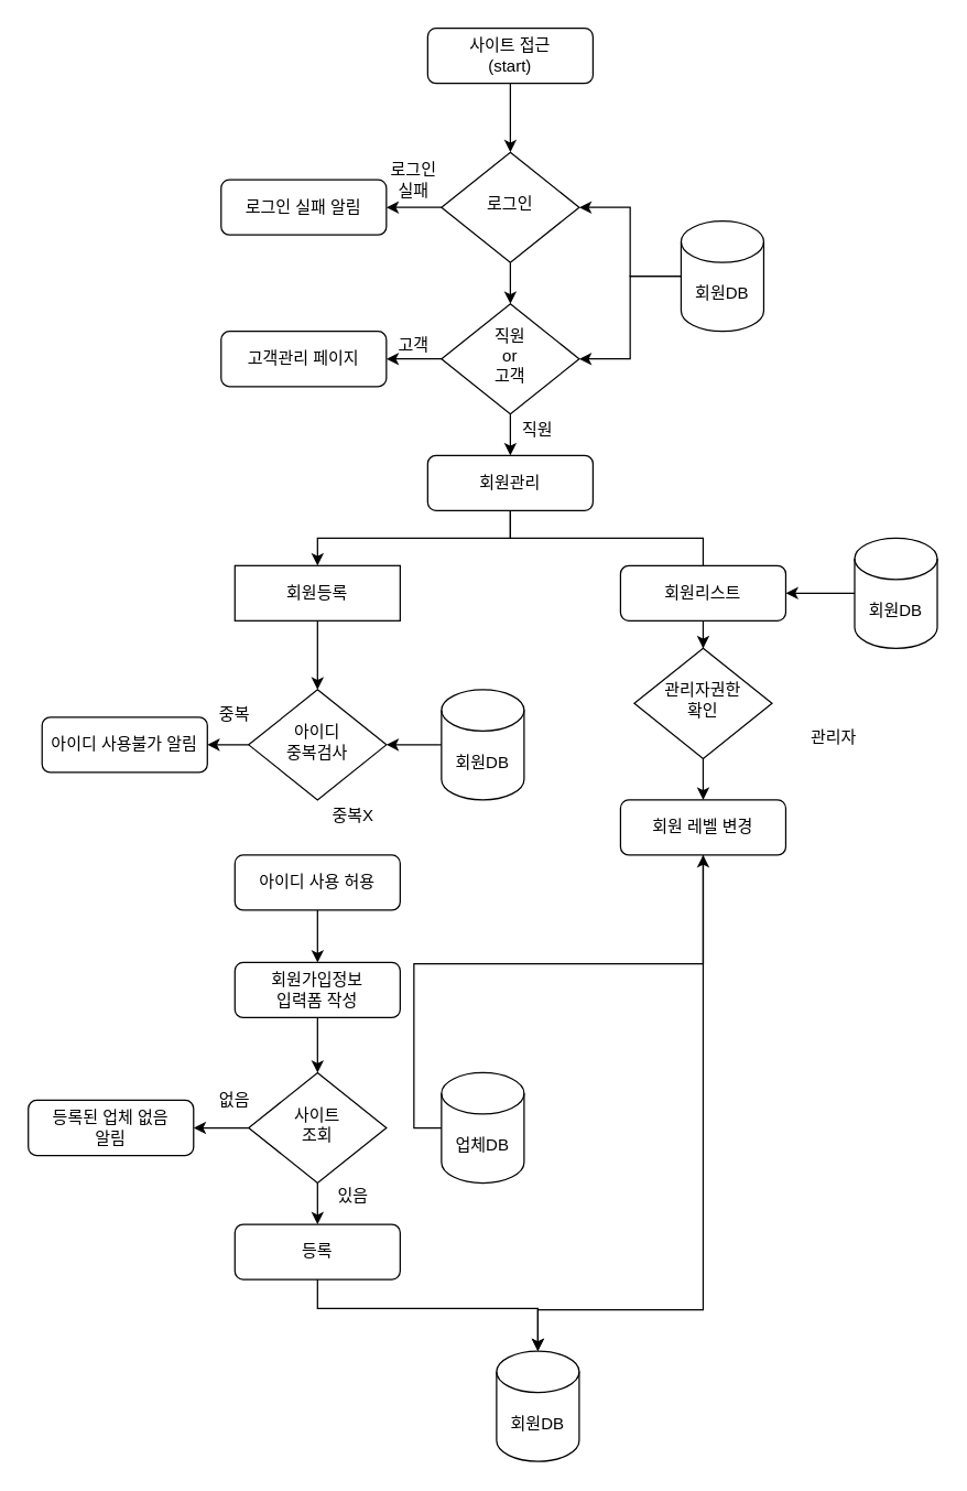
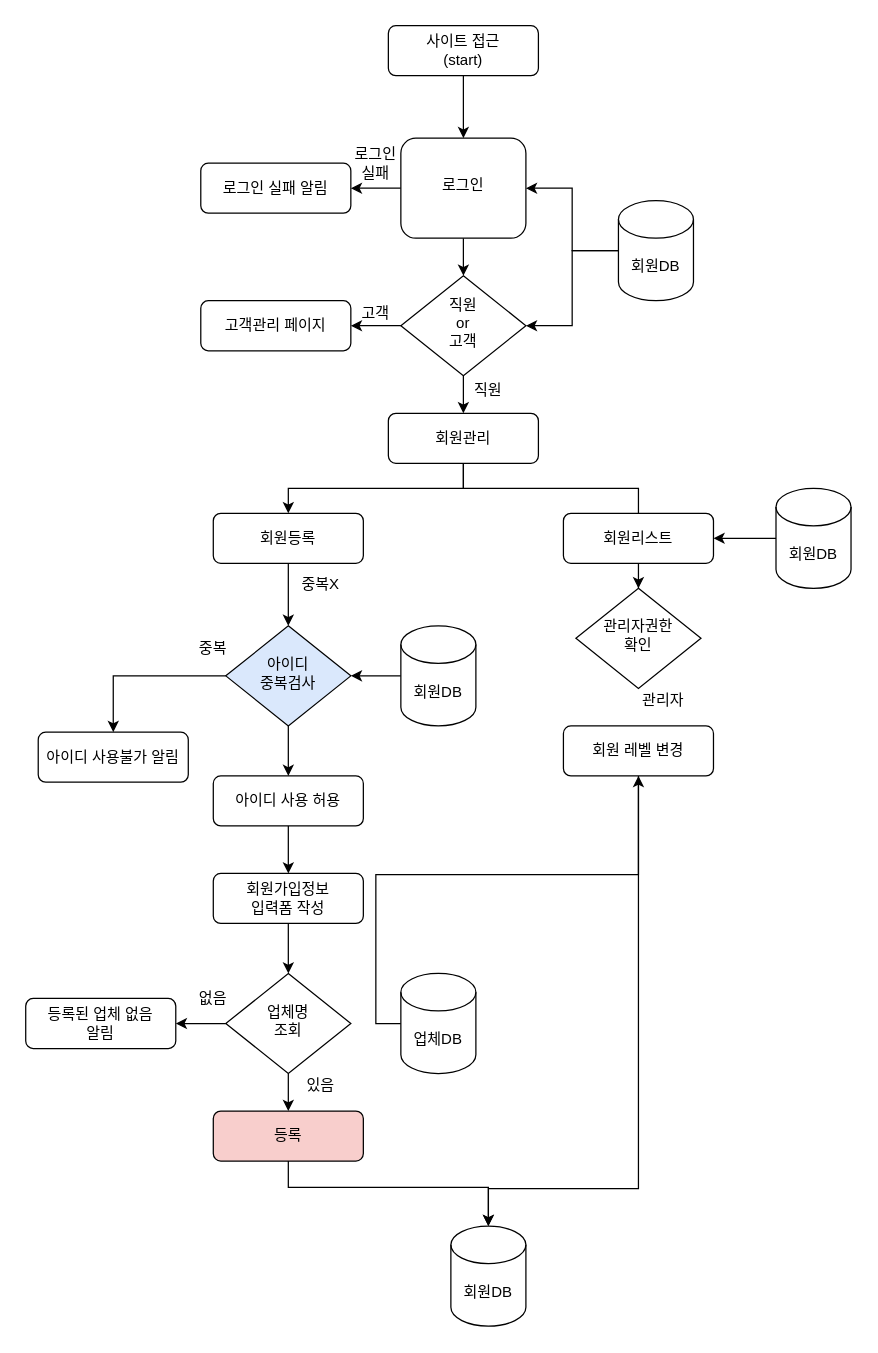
- <mxCell id="6" value="로그인" style="rhombus;whiteSpace=wrap;html=1;shadow=0;fontFamily=Helvetica;fontSize=12;align=center;strokeWidth=1;spacing=6;spacingTop=-4;" vertex="1" parent="1"><mxGeometry x="320" y="110" width="100" height="80" as="geometry" /></mxCell>
+ <mxCell id="6" value="로그인" style="whiteSpace=wrap;html=1;shadow=0;fontFamily=Helvetica;fontSize=12;align=center;strokeWidth=1;spacing=6;spacingTop=-4;rounded=1;" vertex="1" parent="1"><mxGeometry x="320" y="110" width="100" height="80" as="geometry" /></mxCell>
- <mxCell id="20" value="회원등록" style="whiteSpace=wrap;html=1;fontSize=12;glass=0;strokeWidth=1;shadow=0;rounded=0;" vertex="1" parent="1"><mxGeometry x="170" y="410" width="120" height="40" as="geometry" /></mxCell>
+ <mxCell id="20" value="회원등록" style="rounded=1;whiteSpace=wrap;html=1;fontSize=12;glass=0;strokeWidth=1;shadow=0;" vertex="1" parent="1"><mxGeometry x="170" y="410" width="120" height="40" as="geometry" /></mxCell>
- <mxCell id="29" value="관리자" style="text;html=1;strokeColor=none;fillColor=none;align=center;verticalAlign=middle;whiteSpace=wrap;rounded=0;" vertex="1" parent="1"><mxGeometry x="585" y="525" width="40" height="20" as="geometry" /></mxCell>
+ <mxCell id="29" value="관리자" style="text;html=1;strokeColor=none;fillColor=none;align=center;verticalAlign=middle;whiteSpace=wrap;rounded=0;" vertex="1" parent="1"><mxGeometry x="510" y="550" width="40" height="20" as="geometry" /></mxCell>
- <mxCell id="30" value="아이디 사용불가 알림" style="rounded=1;whiteSpace=wrap;html=1;fontSize=12;glass=0;strokeWidth=1;shadow=0;" vertex="1" parent="1"><mxGeometry x="30" y="520" width="120" height="40" as="geometry" /></mxCell>
+ <mxCell id="30" value="아이디 사용불가 알림" style="rounded=1;whiteSpace=wrap;html=1;fontSize=12;glass=0;strokeWidth=1;shadow=0;" vertex="1" parent="1"><mxGeometry x="30" y="585" width="120" height="40" as="geometry" /></mxCell>
- <mxCell id="37" value="아이디&lt;br&gt;중복검사" style="rhombus;whiteSpace=wrap;html=1;shadow=0;fontFamily=Helvetica;fontSize=12;align=center;strokeWidth=1;spacing=6;spacingTop=-4;" vertex="1" parent="1"><mxGeometry x="180" y="500" width="100" height="80" as="geometry" /></mxCell>
+ <mxCell id="37" value="아이디&lt;br&gt;중복검사" style="rhombus;whiteSpace=wrap;html=1;shadow=0;fontFamily=Helvetica;fontSize=12;align=center;strokeWidth=1;spacing=6;spacingTop=-4;fillColor=#dae8fc;" vertex="1" parent="1"><mxGeometry x="180" y="500" width="100" height="80" as="geometry" /></mxCell>
- <mxCell id="25" style="edgeStyle=orthogonalEdgeStyle;rounded=0;orthogonalLoop=1;jettySize=auto;html=1;exitX=0.5;exitY=1;exitDx=0;exitDy=0;" edge="1" parent="1" source="26" target="28"><mxGeometry relative="1" as="geometry" /></mxCell>
- <mxCell id="44" value="중복X" style="text;html=1;strokeColor=none;fillColor=none;align=center;verticalAlign=middle;whiteSpace=wrap;rounded=0;" vertex="1" parent="1"><mxGeometry x="236" y="582" width="40" height="20" as="geometry" /></mxCell>
+ <mxCell id="44" value="중복X" style="text;html=1;strokeColor=none;fillColor=none;align=center;verticalAlign=middle;whiteSpace=wrap;rounded=0;" vertex="1" parent="1"><mxGeometry x="236" y="457" width="40" height="20" as="geometry" /></mxCell>
+ <mxCell id="36" style="edgeStyle=orthogonalEdgeStyle;rounded=0;orthogonalLoop=1;jettySize=auto;html=1;exitX=0.5;exitY=1;exitDx=0;exitDy=0;entryX=0.5;entryY=0;entryDx=0;entryDy=0;" edge="1" parent="1" source="37" target="32"><mxGeometry relative="1" as="geometry" /></mxCell>
- <mxCell id="40" value="사이트&lt;br&gt;조회" style="rhombus;whiteSpace=wrap;html=1;shadow=0;fontFamily=Helvetica;fontSize=12;align=center;strokeWidth=1;spacing=6;spacingTop=-4;" vertex="1" parent="1"><mxGeometry x="180" y="778" width="100" height="80" as="geometry" /></mxCell>
+ <mxCell id="40" value="업체명&lt;br&gt;조회" style="rhombus;whiteSpace=wrap;html=1;shadow=0;fontFamily=Helvetica;fontSize=12;align=center;strokeWidth=1;spacing=6;spacingTop=-4;" vertex="1" parent="1"><mxGeometry x="180" y="778" width="100" height="80" as="geometry" /></mxCell>
- <mxCell id="49" value="등록" style="rounded=1;whiteSpace=wrap;html=1;fontSize=12;glass=0;strokeWidth=1;shadow=0;" vertex="1" parent="1"><mxGeometry x="170" y="888" width="120" height="40" as="geometry" /></mxCell>
+ <mxCell id="49" value="등록" style="rounded=1;whiteSpace=wrap;html=1;fontSize=12;glass=0;strokeWidth=1;shadow=0;fillColor=#f8cecc;" vertex="1" parent="1"><mxGeometry x="170" y="888" width="120" height="40" as="geometry" /></mxCell>
